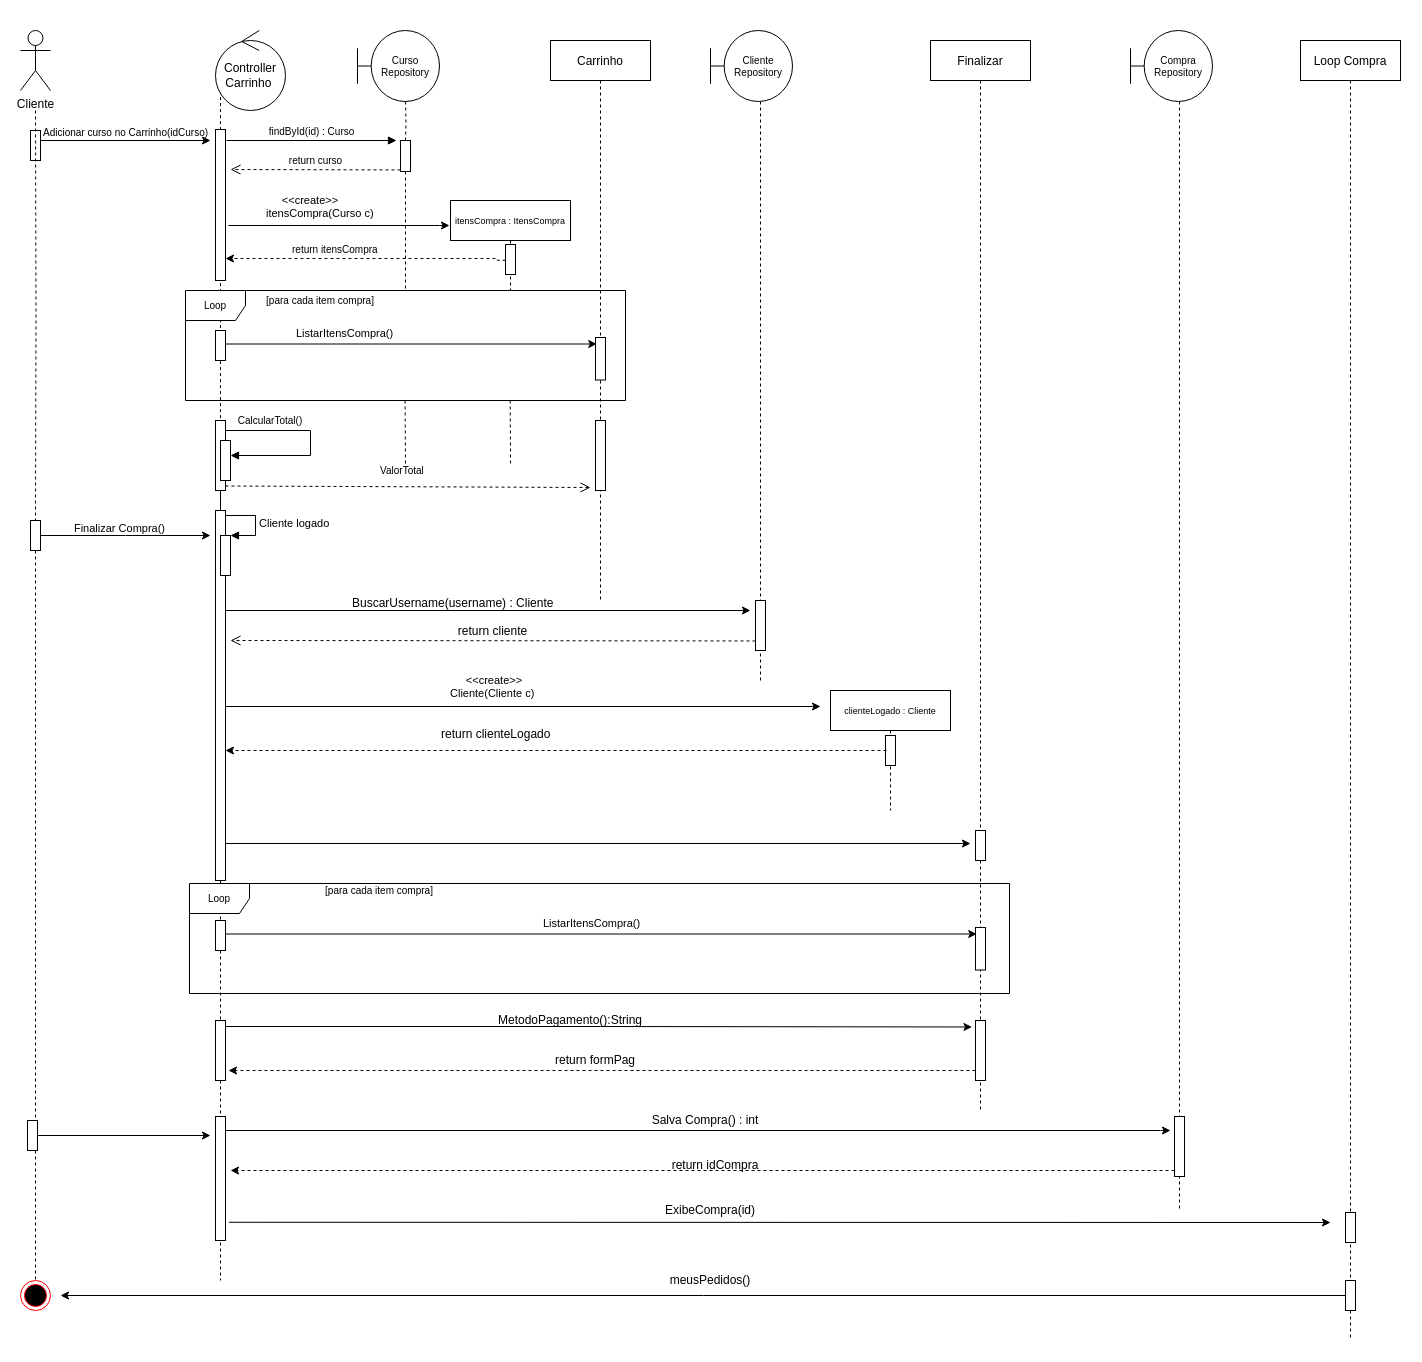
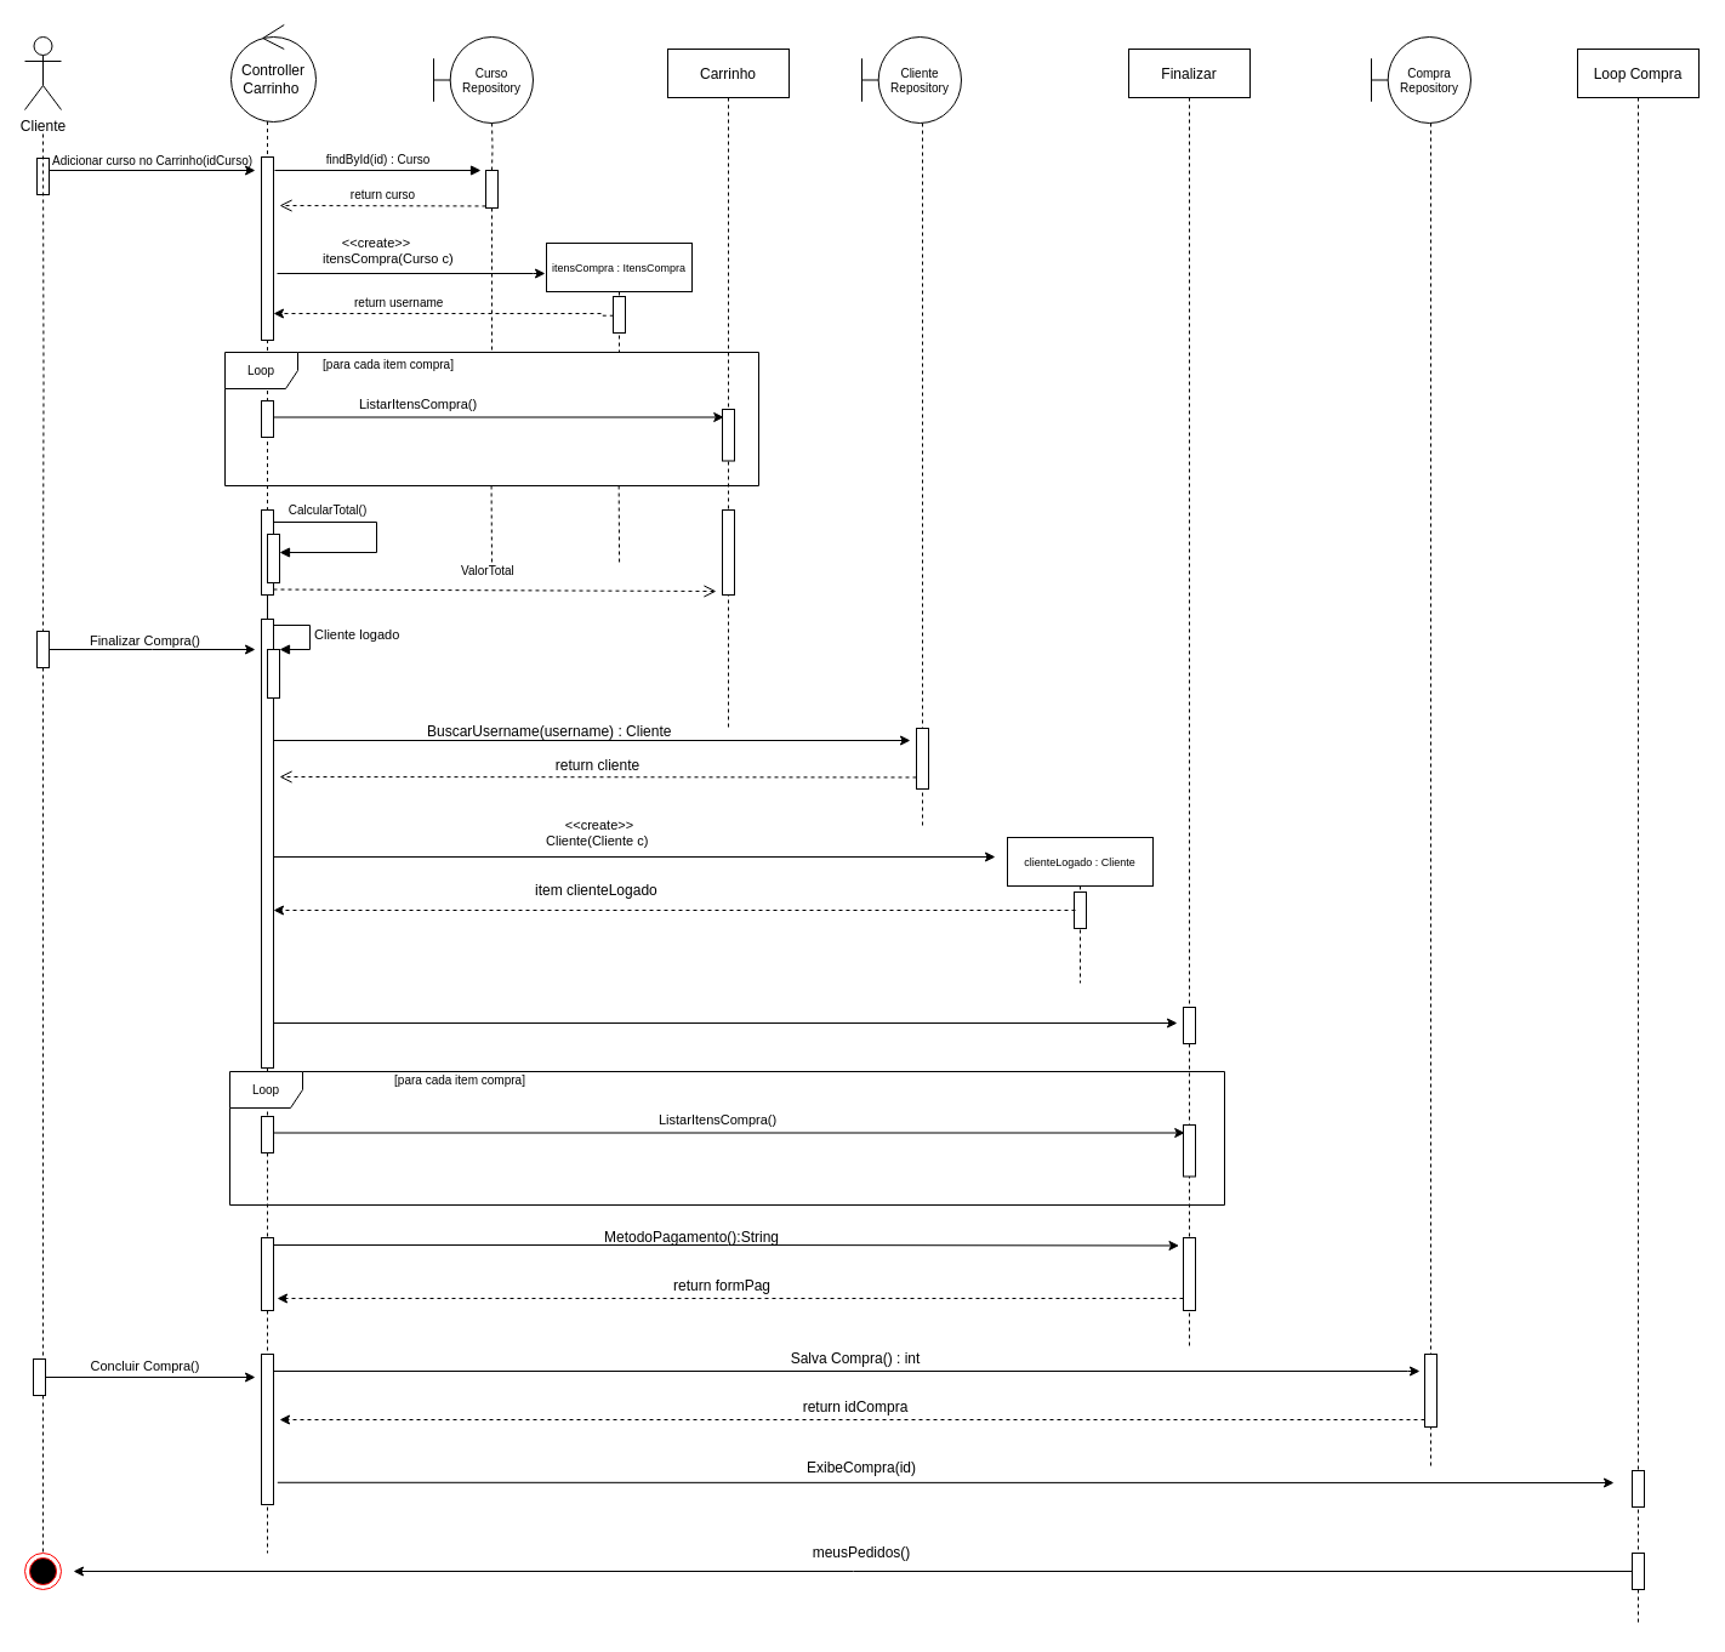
- <mxCell id="10" value="Controller Carrinho&amp;nbsp;" style="ellipse;shape=umlControl;whiteSpace=wrap;html=1;" vertex="1" parent="1"><mxGeometry x="215" y="30" width="70" height="80" as="geometry" /></mxCell>
+ <mxCell id="10" value="Controller Carrinho&amp;nbsp;" style="ellipse;shape=umlControl;whiteSpace=wrap;html=1;" vertex="1" parent="1"><mxGeometry x="190" y="20" width="70" height="80" as="geometry" /></mxCell>
- <mxCell id="24" value="&lt;span style=&quot;color: rgb(0 , 0 , 0) ; font-family: &amp;#34;helvetica&amp;#34; ; font-size: 10px ; font-style: normal ; font-weight: 400 ; letter-spacing: normal ; text-align: center ; text-indent: 0px ; text-transform: none ; word-spacing: 0px ; background-color: rgb(255 , 255 , 255) ; display: inline ; float: none&quot;&gt;return itensCompra&lt;/span&gt;" style="text;whiteSpace=wrap;html=1;fontSize=10;" vertex="1" parent="1"><mxGeometry x="290" y="237" width="97" height="30" as="geometry" /></mxCell>
+ <mxCell id="24" value="&lt;span style=&quot;color: rgb(0 , 0 , 0) ; font-family: &amp;#34;helvetica&amp;#34; ; font-size: 10px ; font-style: normal ; font-weight: 400 ; letter-spacing: normal ; text-align: center ; text-indent: 0px ; text-transform: none ; word-spacing: 0px ; background-color: rgb(255 , 255 , 255) ; display: inline ; float: none&quot;&gt;return username&lt;/span&gt;" style="text;whiteSpace=wrap;html=1;fontSize=10;" vertex="1" parent="1"><mxGeometry x="290" y="237" width="97" height="30" as="geometry" /></mxCell>
- <mxCell id="62" value="&lt;span style=&quot;color: rgb(0 , 0 , 0) ; font-family: &amp;#34;helvetica&amp;#34; ; font-size: 12px ; font-style: normal ; font-weight: 400 ; letter-spacing: normal ; text-align: center ; text-indent: 0px ; text-transform: none ; word-spacing: 0px ; background-color: rgb(255 , 255 , 255) ; display: inline ; float: none&quot;&gt;return clienteLogado&lt;/span&gt;" style="text;whiteSpace=wrap;html=1;fontSize=12;" vertex="1" parent="1"><mxGeometry x="439" y="720" width="123" height="30" as="geometry" /></mxCell>
+ <mxCell id="62" value="&lt;span style=&quot;color: rgb(0 , 0 , 0) ; font-family: &amp;#34;helvetica&amp;#34; ; font-size: 12px ; font-style: normal ; font-weight: 400 ; letter-spacing: normal ; text-align: center ; text-indent: 0px ; text-transform: none ; word-spacing: 0px ; background-color: rgb(255 , 255 , 255) ; display: inline ; float: none&quot;&gt;item clienteLogado&lt;/span&gt;" style="text;whiteSpace=wrap;html=1;fontSize=12;" vertex="1" parent="1"><mxGeometry x="439" y="720" width="123" height="30" as="geometry" /></mxCell>
+ <mxCell id="75" value="Concluir Compra()" style="text;html=1;strokeColor=none;fillColor=none;align=center;verticalAlign=middle;whiteSpace=wrap;rounded=0;fontSize=11;" vertex="1" parent="1"><mxGeometry x="68" y="1116" width="103" height="20" as="geometry" /></mxCell>
- <mxCell id="90" value="return idCompra" style="text;html=1;strokeColor=none;fillColor=none;align=center;verticalAlign=middle;whiteSpace=wrap;rounded=0;fontSize=12;" vertex="1" parent="1"><mxGeometry x="670" y="1155" width="90" height="20" as="geometry" /></mxCell>
+ <mxCell id="90" value="return idCompra" style="text;html=1;strokeColor=none;fillColor=none;align=center;verticalAlign=middle;whiteSpace=wrap;rounded=0;fontSize=12;" vertex="1" parent="1"><mxGeometry x="660" y="1150" width="90" height="20" as="geometry" /></mxCell>
